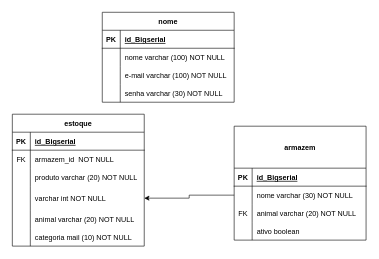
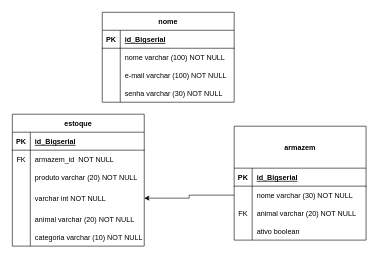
- <mxCell id="33" value="categoria mail (10) NOT NULL" style="shape=partialRectangle;connectable=0;fillColor=none;top=0;left=0;bottom=0;right=0;align=left;spacingLeft=6;overflow=hidden;" parent="31" vertex="1"><mxGeometry x="30" width="190" height="30" as="geometry"><mxRectangle width="190" height="30" as="alternateBounds" /></mxGeometry></mxCell>
+ <mxCell id="33" value="categoria varchar (10) NOT NULL" style="shape=partialRectangle;connectable=0;fillColor=none;top=0;left=0;bottom=0;right=0;align=left;spacingLeft=6;overflow=hidden;" parent="31" vertex="1"><mxGeometry x="30" width="190" height="30" as="geometry"><mxRectangle width="190" height="30" as="alternateBounds" /></mxGeometry></mxCell>
